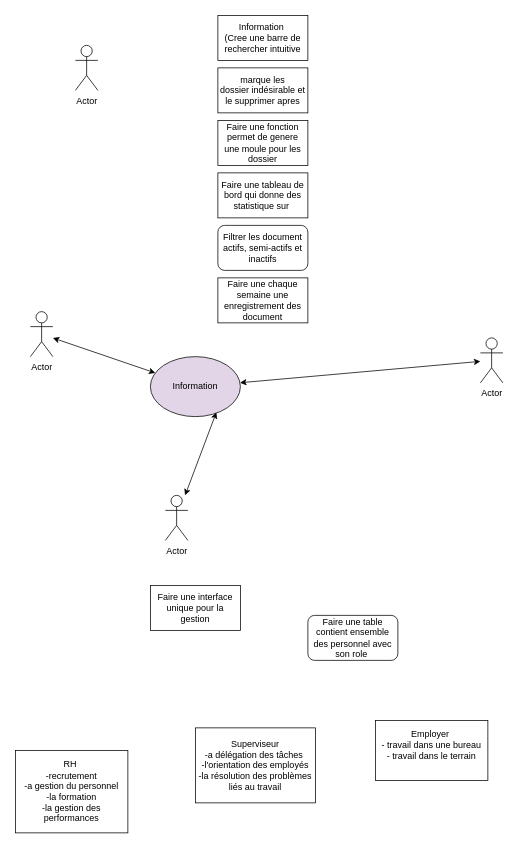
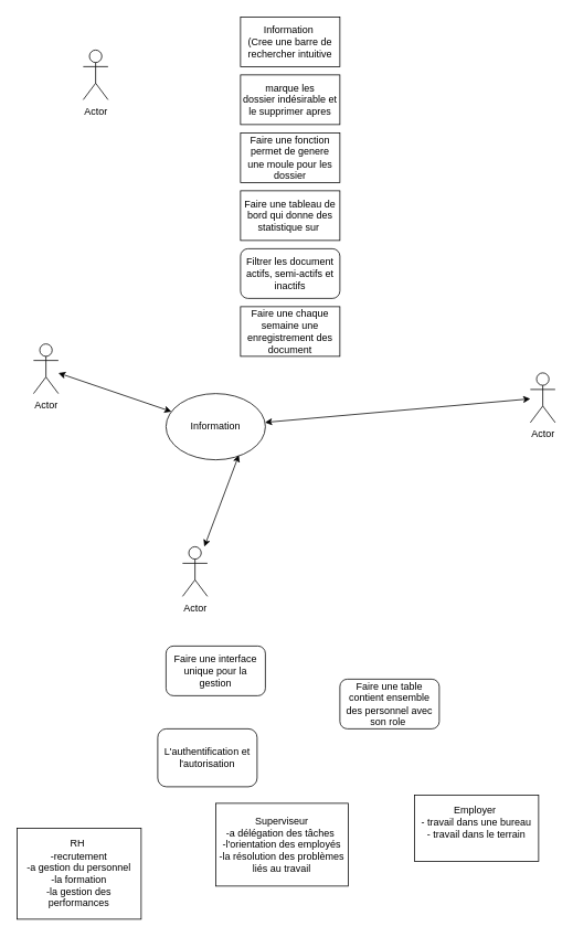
- <mxCell id="6" value="Information" style="ellipse;whiteSpace=wrap;html=1;fillColor=#e1d5e7;" vertex="1" parent="1"><mxGeometry x="200" y="475" width="120" height="80" as="geometry" /></mxCell>
+ <mxCell id="6" value="Information" style="ellipse;whiteSpace=wrap;html=1;" vertex="1" parent="1"><mxGeometry x="200" y="475" width="120" height="80" as="geometry" /></mxCell>
- <mxCell id="16" value="Faire une interface unique pour la gestion" style="whiteSpace=wrap;html=1;rounded=0;" vertex="1" parent="1"><mxGeometry x="200" y="780" width="120" height="60" as="geometry" /></mxCell>
+ <mxCell id="16" value="Faire une interface unique pour la gestion" style="rounded=1;whiteSpace=wrap;html=1;" vertex="1" parent="1"><mxGeometry x="200" y="780" width="120" height="60" as="geometry" /></mxCell>
+ <mxCell id="18" value="L'authentification et l'autorisation" style="rounded=1;whiteSpace=wrap;html=1;" vertex="1" parent="1"><mxGeometry x="190" y="880" width="120" height="70" as="geometry" /></mxCell>
